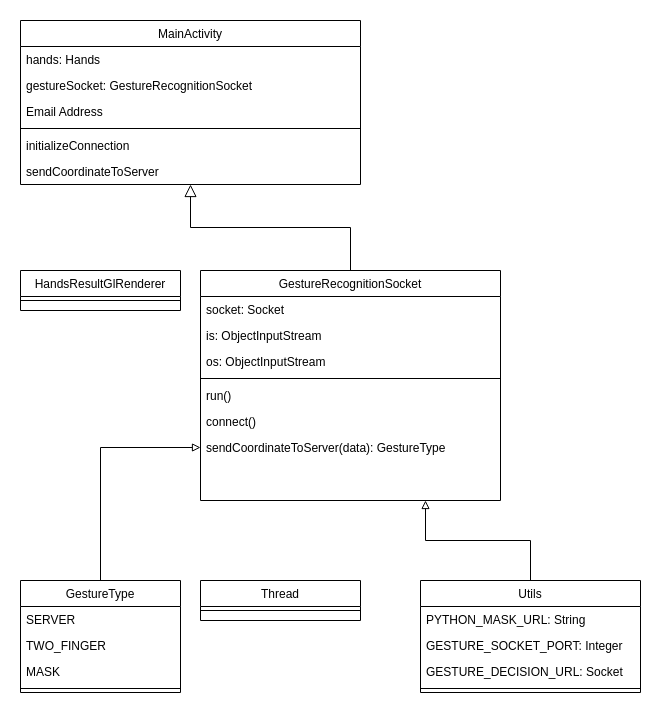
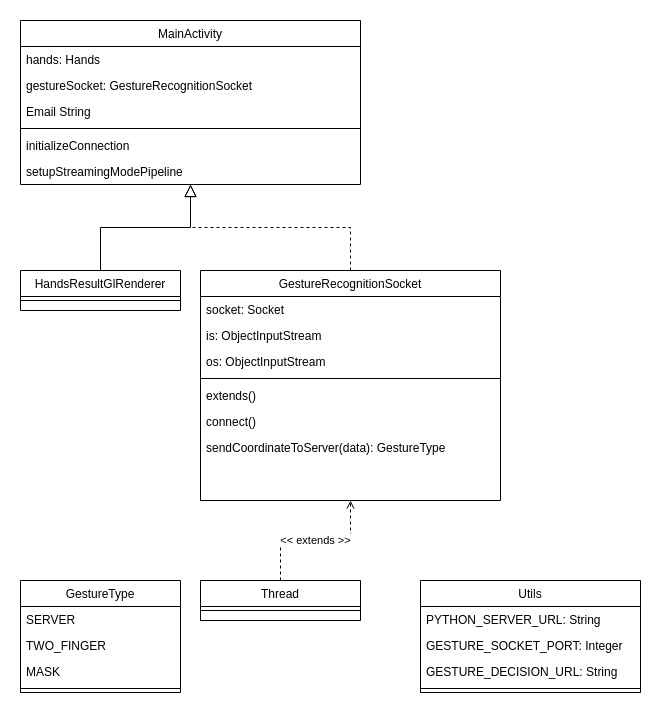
- <mxCell id="5" value="Email Address" style="text;align=left;verticalAlign=top;spacingLeft=4;spacingRight=4;overflow=hidden;rotatable=0;points=[[0,0.5],[1,0.5]];portConstraint=eastwest;rounded=0;shadow=0;html=0;" parent="2" vertex="1"><mxGeometry y="78" width="340" height="26" as="geometry" /></mxCell>
+ <mxCell id="5" value="Email String" style="text;align=left;verticalAlign=top;spacingLeft=4;spacingRight=4;overflow=hidden;rotatable=0;points=[[0,0.5],[1,0.5]];portConstraint=eastwest;rounded=0;shadow=0;html=0;" parent="2" vertex="1"><mxGeometry y="78" width="340" height="26" as="geometry" /></mxCell>
- <mxCell id="8" value="sendCoordinateToServer" style="text;align=left;verticalAlign=top;spacingLeft=4;spacingRight=4;overflow=hidden;rotatable=0;points=[[0,0.5],[1,0.5]];portConstraint=eastwest;" parent="2" vertex="1"><mxGeometry y="138" width="340" height="26" as="geometry" /></mxCell>
+ <mxCell id="8" value="setupStreamingModePipeline" style="text;align=left;verticalAlign=top;spacingLeft=4;spacingRight=4;overflow=hidden;rotatable=0;points=[[0,0.5],[1,0.5]];portConstraint=eastwest;" parent="2" vertex="1"><mxGeometry y="138" width="340" height="26" as="geometry" /></mxCell>
+ <mxCell id="11" value="" style="endArrow=block;endSize=10;endFill=0;shadow=0;strokeWidth=1;rounded=0;edgeStyle=elbowEdgeStyle;elbow=vertical;" parent="1" source="9" target="2" edge="1"><mxGeometry width="160" relative="1" as="geometry"><mxPoint x="180" y="103" as="sourcePoint" /><mxPoint x="180" y="103" as="targetPoint" /></mxGeometry></mxCell>
- <mxCell id="20" value="" style="endArrow=block;endSize=10;endFill=0;shadow=0;strokeWidth=1;rounded=0;edgeStyle=elbowEdgeStyle;elbow=vertical;" parent="1" source="12" target="2" edge="1"><mxGeometry width="160" relative="1" as="geometry"><mxPoint x="190" y="273" as="sourcePoint" /><mxPoint x="290" y="171" as="targetPoint" /></mxGeometry></mxCell>
+ <mxCell id="20" value="" style="endArrow=block;endSize=10;endFill=0;shadow=0;strokeWidth=1;rounded=0;edgeStyle=elbowEdgeStyle;elbow=vertical;dashed=1;" parent="1" source="12" target="2" edge="1"><mxGeometry width="160" relative="1" as="geometry"><mxPoint x="190" y="273" as="sourcePoint" /><mxPoint x="290" y="171" as="targetPoint" /></mxGeometry></mxCell>
- <mxCell id="17" value="run()" style="text;align=left;verticalAlign=top;spacingLeft=4;spacingRight=4;overflow=hidden;rotatable=0;points=[[0,0.5],[1,0.5]];portConstraint=eastwest;" parent="12" vertex="1"><mxGeometry y="112" width="300" height="26" as="geometry" /></mxCell>
+ <mxCell id="17" value="extends()" style="text;align=left;verticalAlign=top;spacingLeft=4;spacingRight=4;overflow=hidden;rotatable=0;points=[[0,0.5],[1,0.5]];portConstraint=eastwest;" parent="12" vertex="1"><mxGeometry y="112" width="300" height="26" as="geometry" /></mxCell>
- <mxCell id="30" style="edgeStyle=orthogonalEdgeStyle;rounded=0;orthogonalLoop=1;jettySize=auto;html=1;endArrow=block;endFill=0;" parent="1" source="31" target="19" edge="1"><mxGeometry relative="1" as="geometry" /></mxCell>
+ <mxCell id="21" value="&amp;lt;&amp;lt; extends &amp;gt;&amp;gt;" style="edgeStyle=orthogonalEdgeStyle;rounded=0;orthogonalLoop=1;jettySize=auto;html=1;entryX=0.5;entryY=1;entryDx=0;entryDy=0;dashed=1;endArrow=open;endFill=0;" parent="1" source="22" target="12" edge="1"><mxGeometry relative="1" as="geometry" /></mxCell>
- <mxCell id="24" style="edgeStyle=orthogonalEdgeStyle;rounded=0;orthogonalLoop=1;jettySize=auto;html=1;endArrow=block;endFill=0;entryX=0.75;entryY=1;entryDx=0;entryDy=0;" parent="1" source="25" target="12" edge="1"><mxGeometry relative="1" as="geometry" /></mxCell>
- <mxCell id="26" value="PYTHON_MASK_URL: String" style="text;align=left;verticalAlign=top;spacingLeft=4;spacingRight=4;overflow=hidden;rotatable=0;points=[[0,0.5],[1,0.5]];portConstraint=eastwest;" parent="25" vertex="1"><mxGeometry y="26" width="220" height="26" as="geometry" /></mxCell>
+ <mxCell id="26" value="PYTHON_SERVER_URL: String" style="text;align=left;verticalAlign=top;spacingLeft=4;spacingRight=4;overflow=hidden;rotatable=0;points=[[0,0.5],[1,0.5]];portConstraint=eastwest;" parent="25" vertex="1"><mxGeometry y="26" width="220" height="26" as="geometry" /></mxCell>
- <mxCell id="28" value="GESTURE_DECISION_URL: Socket" style="text;align=left;verticalAlign=top;spacingLeft=4;spacingRight=4;overflow=hidden;rotatable=0;points=[[0,0.5],[1,0.5]];portConstraint=eastwest;" parent="25" vertex="1"><mxGeometry y="78" width="220" height="26" as="geometry" /></mxCell>
+ <mxCell id="28" value="GESTURE_DECISION_URL: String" style="text;align=left;verticalAlign=top;spacingLeft=4;spacingRight=4;overflow=hidden;rotatable=0;points=[[0,0.5],[1,0.5]];portConstraint=eastwest;" parent="25" vertex="1"><mxGeometry y="78" width="220" height="26" as="geometry" /></mxCell>
